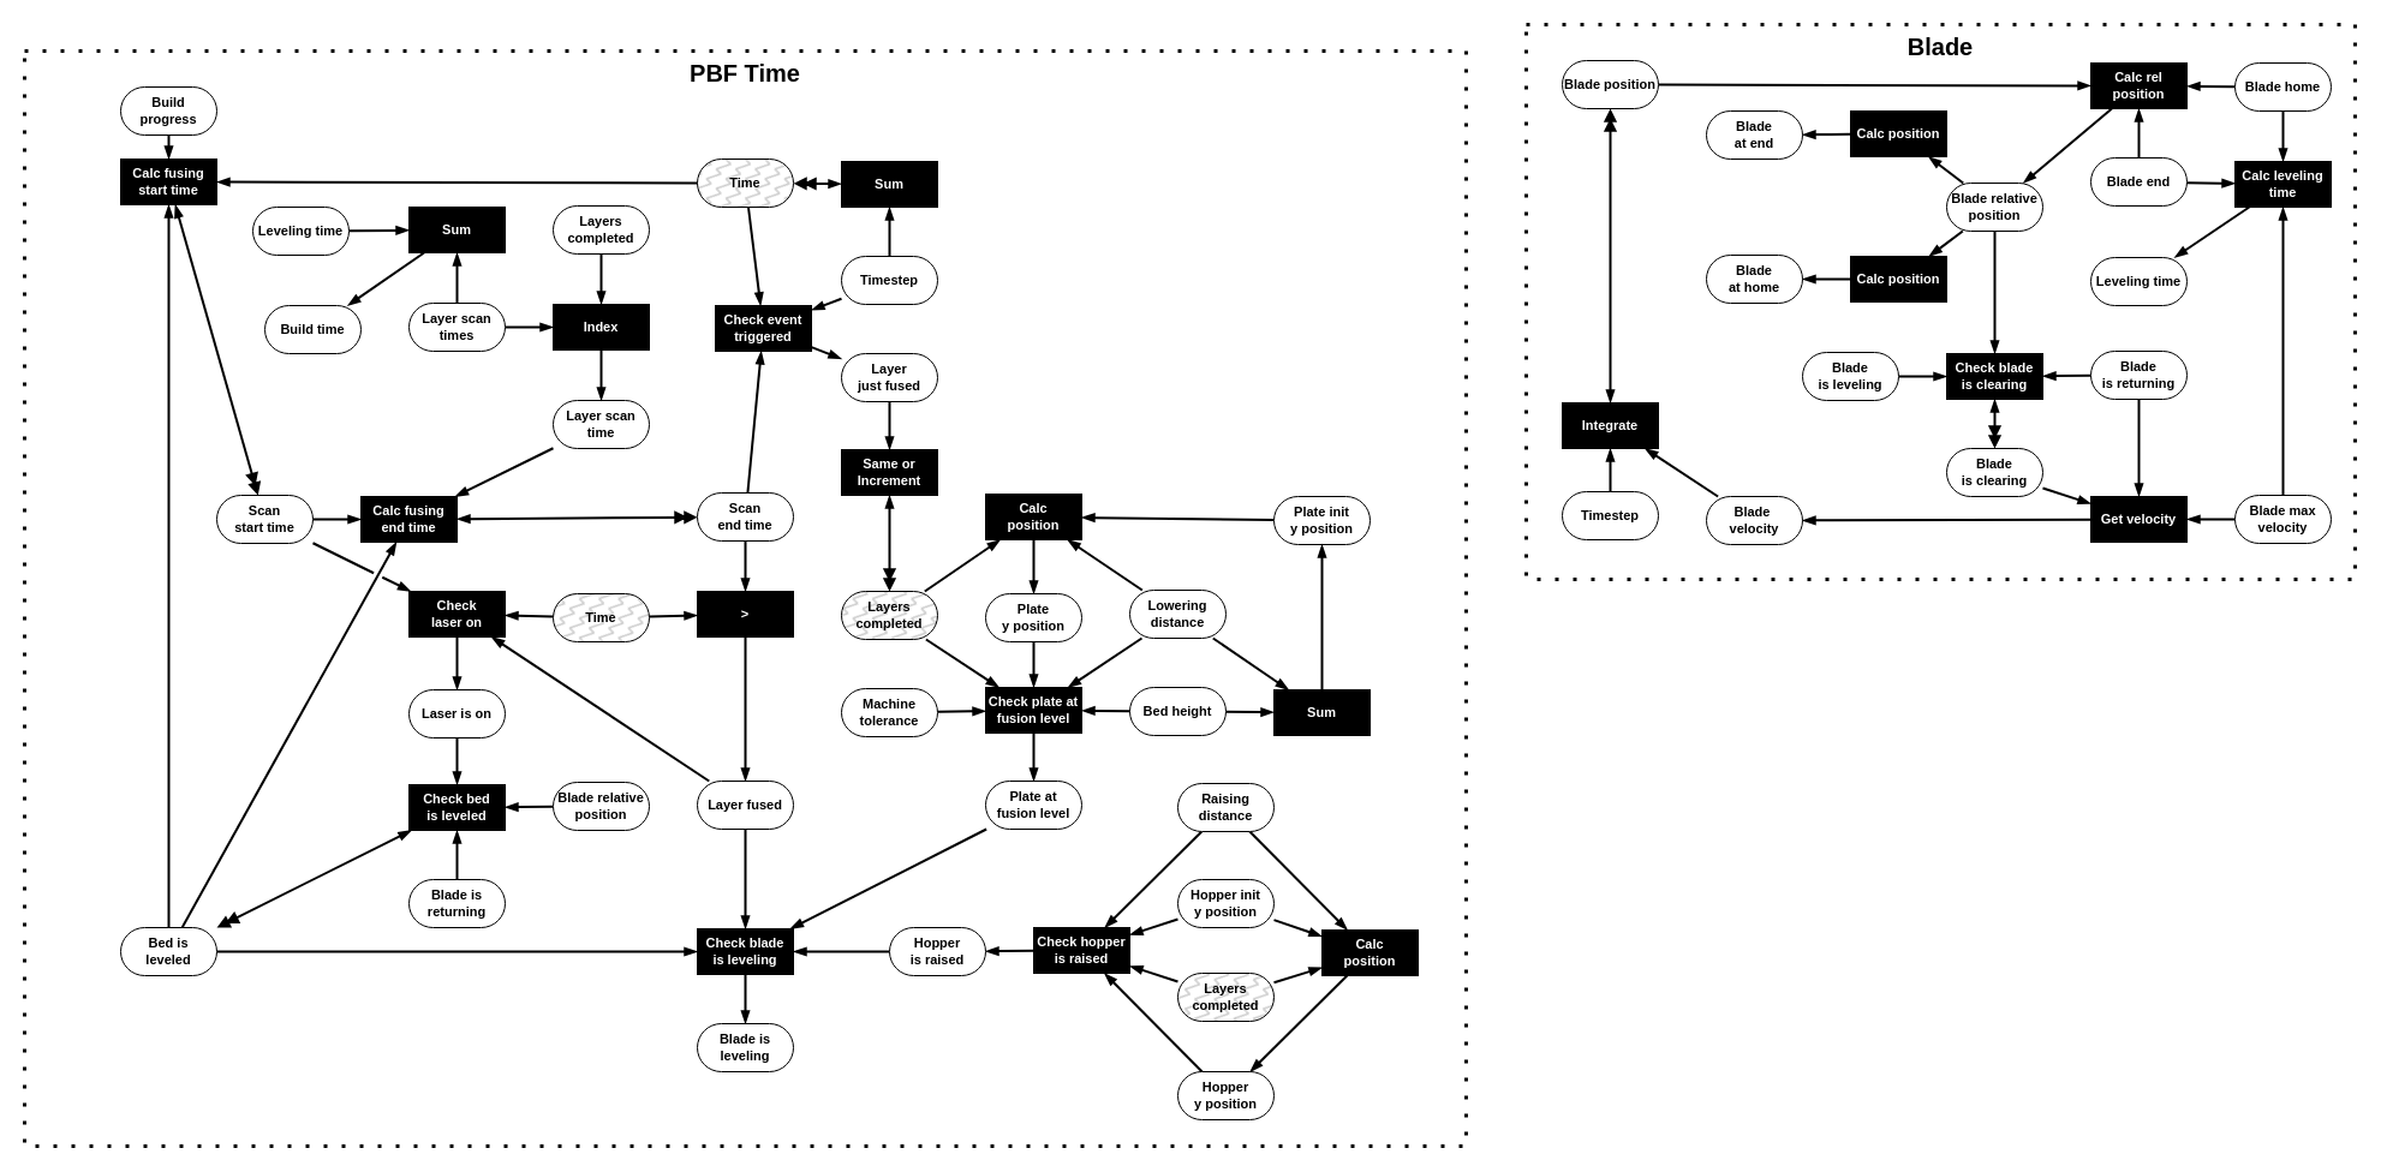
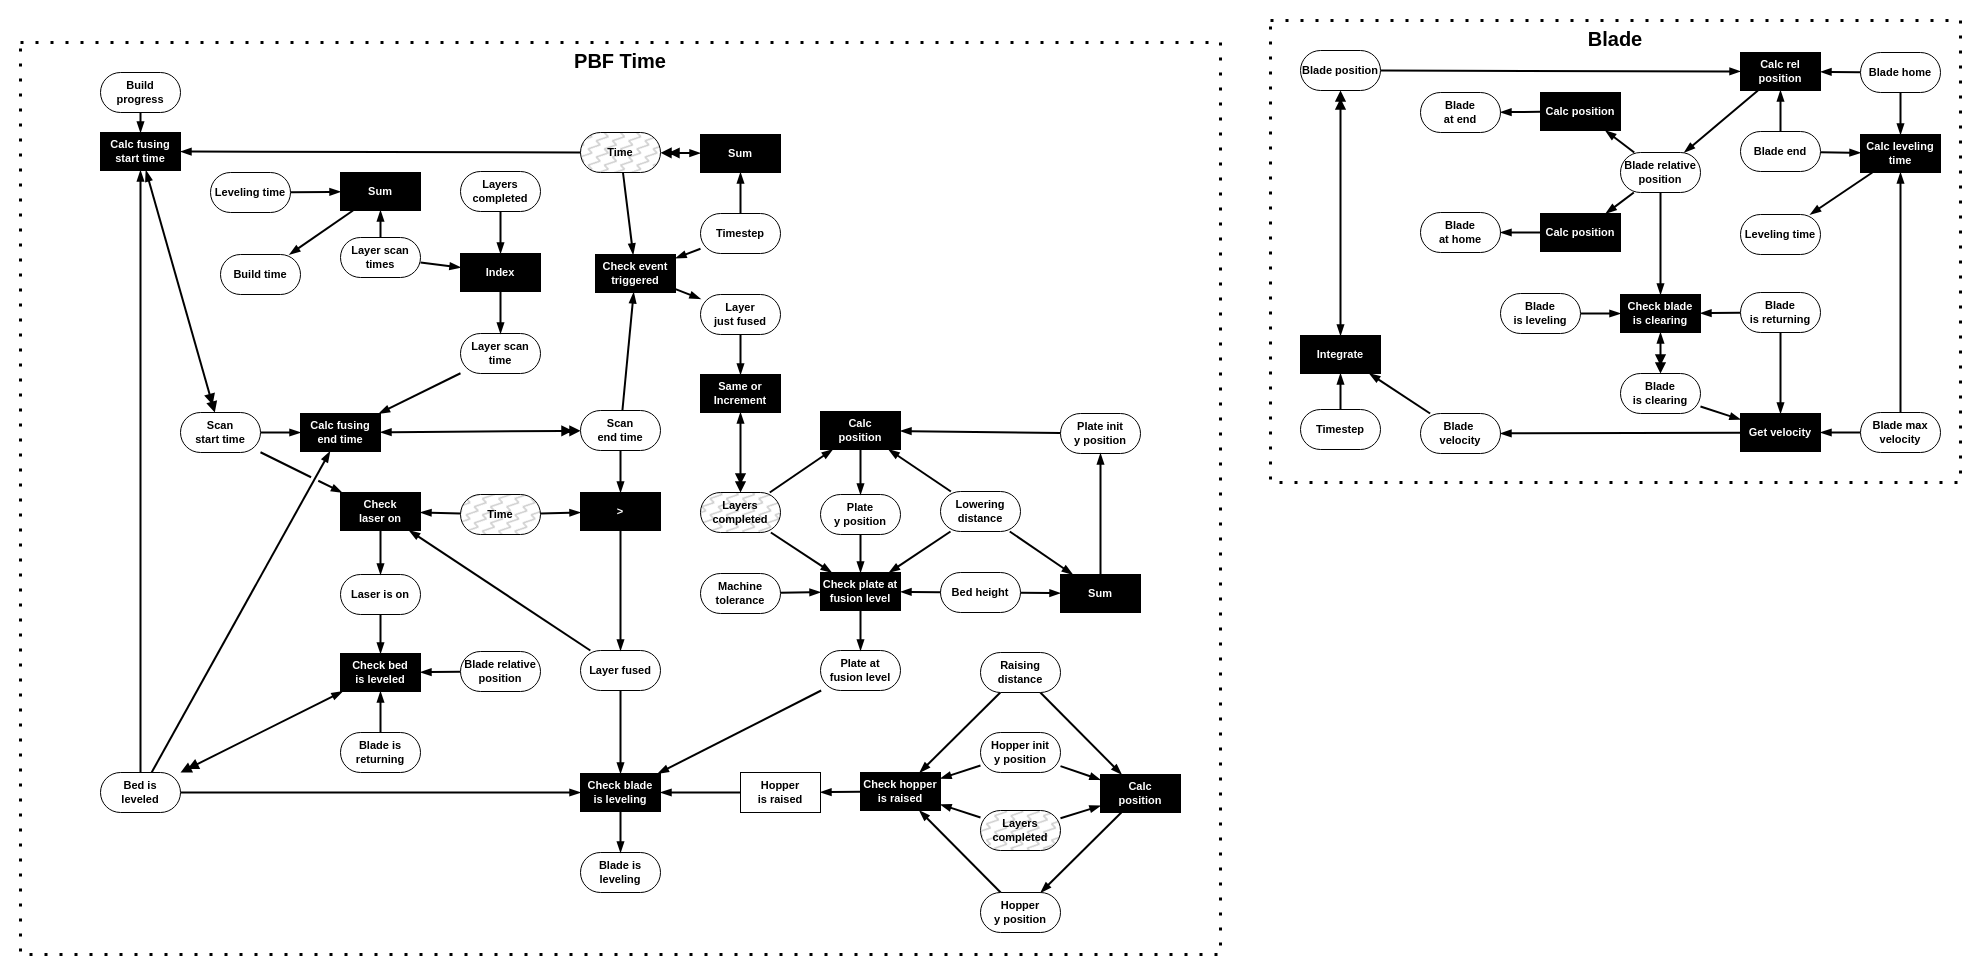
- <mxCell id="12" value="Layer scan times" style="rounded=1;whiteSpace=wrap;html=1;fontStyle=1;fontSize=11;arcSize=50;perimeter=rectanglePerimeter;" parent="1" vertex="1"><mxGeometry x="340" y="252" width="80" height="40" as="geometry" /></mxCell>
+ <mxCell id="12" value="Layer scan times" style="rounded=1;whiteSpace=wrap;html=1;fontStyle=1;fontSize=11;arcSize=50;perimeter=rectanglePerimeter;" parent="1" vertex="1"><mxGeometry x="340" y="237" width="80" height="40" as="geometry" /></mxCell>
- <mxCell id="78" value="Hopper&lt;div&gt;is raised&lt;/div&gt;" style="rounded=1;whiteSpace=wrap;html=1;fontStyle=1;fontSize=11;arcSize=50;perimeter=rectanglePerimeter;" vertex="1" parent="1"><mxGeometry x="740" y="772" width="80" height="40" as="geometry" /></mxCell>
+ <mxCell id="78" value="Hopper&lt;div&gt;is raised&lt;/div&gt;" style="whiteSpace=wrap;html=1;fontStyle=1;fontSize=11;arcSize=50;rounded=0;" vertex="1" parent="1"><mxGeometry x="740" y="772" width="80" height="40" as="geometry" /></mxCell>
